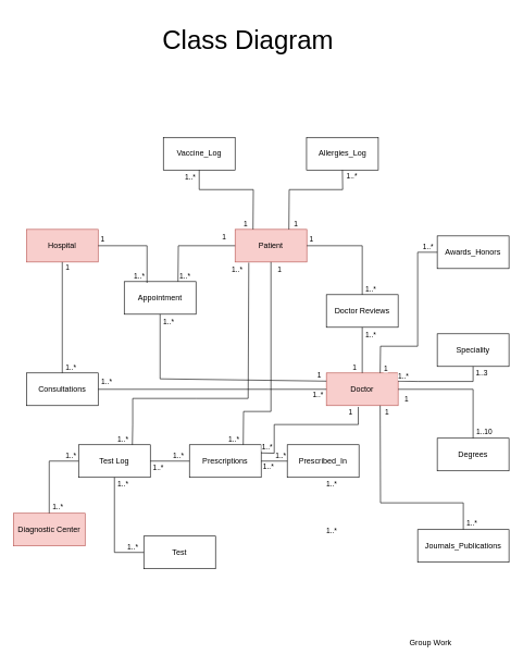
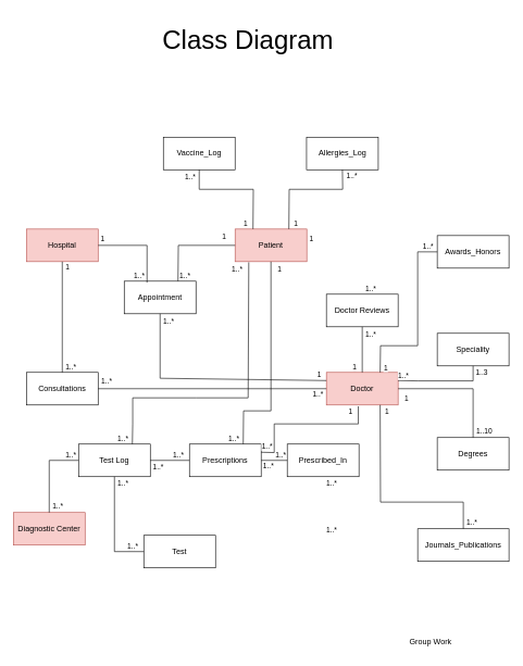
- <mxCell id="24" value="" style="endArrow=none;html=1;rounded=0;exitX=0.5;exitY=0;exitDx=0;exitDy=0;entryX=1;entryY=0.5;entryDx=0;entryDy=0;" edge="1" parent="1" source="8" target="3"><mxGeometry width="50" height="50" relative="1" as="geometry"><mxPoint x="550" y="411" as="sourcePoint" /><mxPoint x="600" y="361" as="targetPoint" /><Array as="points"><mxPoint x="555" y="376" /></Array></mxGeometry></mxCell>
